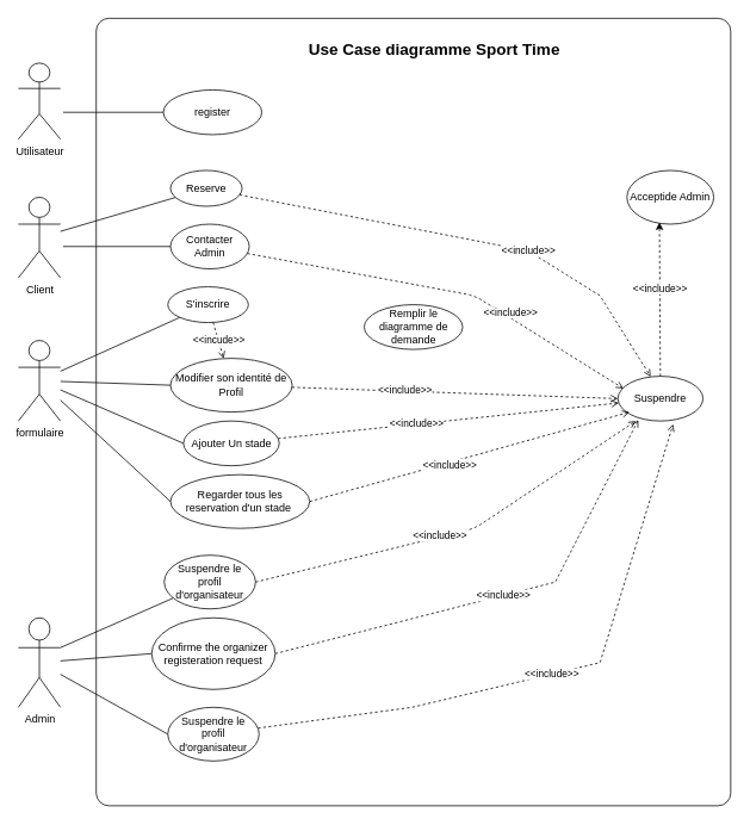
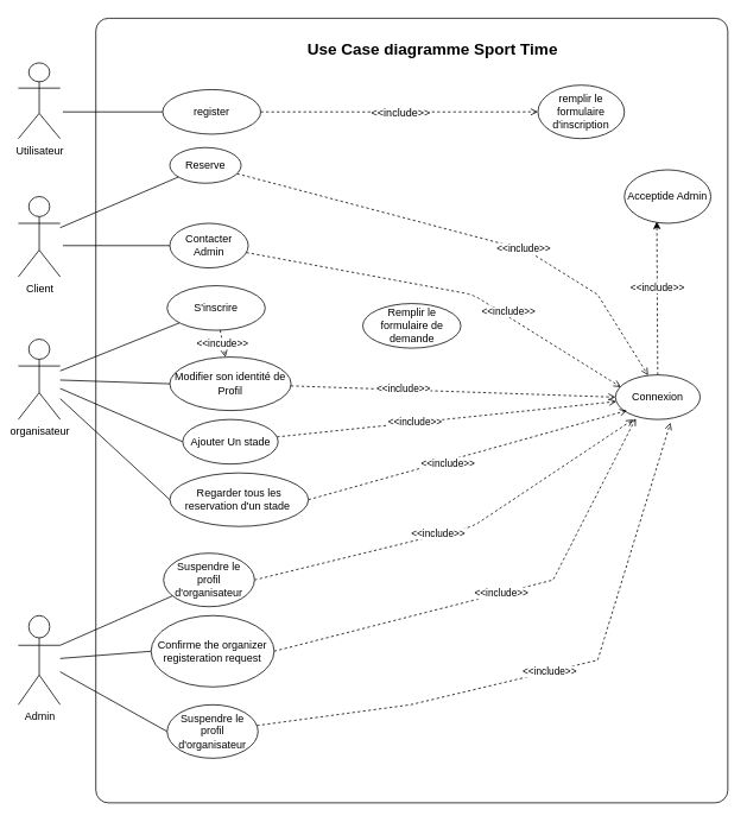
+ <mxCell id="26" value="&lt;font style=&quot;font-size: 12px&quot;&gt;&amp;lt;&amp;lt;include&amp;gt;&amp;gt;&lt;/font&gt;" style="edgeStyle=none;html=1;fontSize=18;dashed=1;endArrow=open;endFill=0;" parent="1" source="27" target="32" edge="1"><mxGeometry x="0.007" relative="1" as="geometry"><mxPoint as="offset" /></mxGeometry></mxCell>
+ <mxCell id="32" value="remplir le formulaire d'inscription" style="ellipse;whiteSpace=wrap;html=1;" parent="1" vertex="1"><mxGeometry x="603" y="95" width="97" height="60" as="geometry" /></mxCell>
- <mxCell id="16" value="Reserve" style="ellipse;whiteSpace=wrap;html=1;" parent="1" vertex="1"><mxGeometry x="190" y="190" width="80" height="40" as="geometry" /></mxCell>
+ <mxCell id="16" value="Reserve" style="ellipse;whiteSpace=wrap;html=1;" parent="1" vertex="1"><mxGeometry x="190" y="165" width="80" height="40" as="geometry" /></mxCell>
- <mxCell id="29" value="S'inscrire" style="ellipse;whiteSpace=wrap;html=1;" parent="1" vertex="1"><mxGeometry x="187" y="320" width="90" height="40" as="geometry" /></mxCell>
+ <mxCell id="29" value="S'inscrire" style="ellipse;whiteSpace=wrap;html=1;" parent="1" vertex="1"><mxGeometry x="187" y="320" width="110" height="50" as="geometry" /></mxCell>
- <mxCell id="30" value="Remplir le diagramme de demande" style="ellipse;whiteSpace=wrap;html=1;" parent="1" vertex="1"><mxGeometry x="406.5" y="340" width="110" height="50" as="geometry" /></mxCell>
+ <mxCell id="30" value="Remplir le formulaire de demande" style="ellipse;whiteSpace=wrap;html=1;" parent="1" vertex="1"><mxGeometry x="406.5" y="340" width="110" height="50" as="geometry" /></mxCell>
- <mxCell id="12" value="Suspendre" style="ellipse;whiteSpace=wrap;html=1;" parent="1" vertex="1"><mxGeometry x="690" y="420" width="95" height="50" as="geometry" /></mxCell>
+ <mxCell id="12" value="Connexion" style="ellipse;whiteSpace=wrap;html=1;" parent="1" vertex="1"><mxGeometry x="690" y="420" width="95" height="50" as="geometry" /></mxCell>
- <mxCell id="23" value="formulaire" style="shape=umlActor;verticalLabelPosition=bottom;verticalAlign=top;html=1;outlineConnect=0;" parent="1" vertex="1"><mxGeometry x="20" y="380" width="47" height="90" as="geometry" /></mxCell>
+ <mxCell id="23" value="organisateur" style="shape=umlActor;verticalLabelPosition=bottom;verticalAlign=top;html=1;outlineConnect=0;" parent="1" vertex="1"><mxGeometry x="20" y="380" width="47" height="90" as="geometry" /></mxCell>
